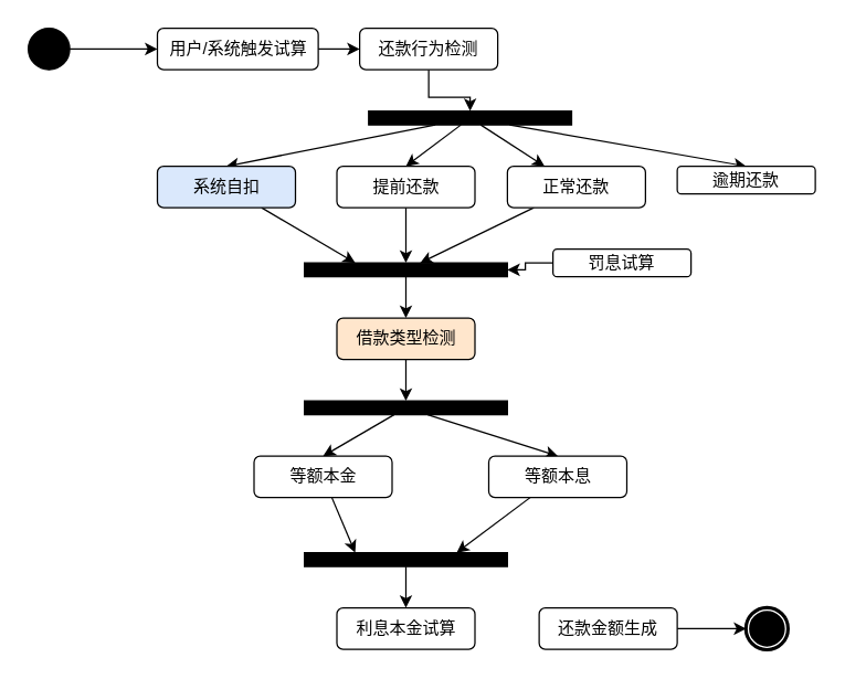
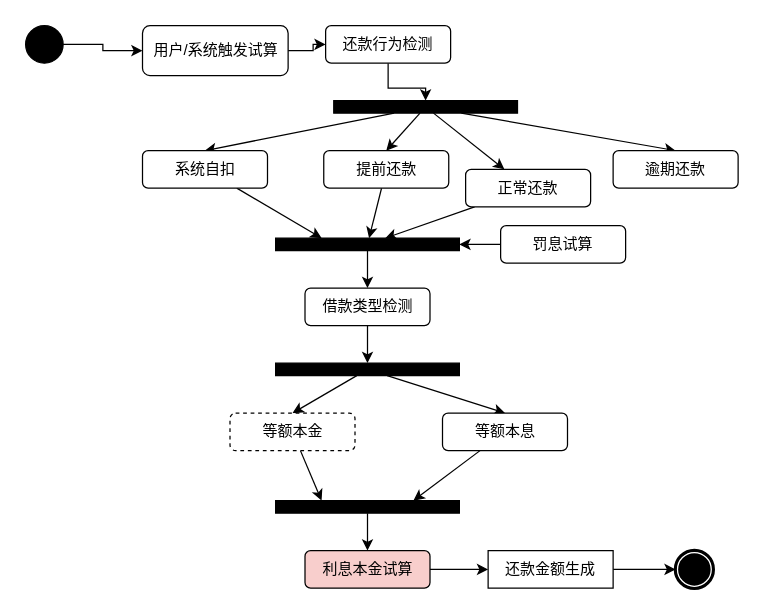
- <mxCell id="39" value="用户/系统触发试算" style="rounded=1;whiteSpace=wrap;html=1;" vertex="1" parent="1"><mxGeometry x="113.5" y="20" width="116.5" height="30" as="geometry" /></mxCell>
+ <mxCell id="39" value="用户/系统触发试算" style="rounded=1;whiteSpace=wrap;html=1;" vertex="1" parent="1"><mxGeometry x="113.5" y="20" width="116.5" height="40" as="geometry" /></mxCell>
- <mxCell id="15" value="逾期还款" style="rounded=1;whiteSpace=wrap;html=1;" parent="1" vertex="1"><mxGeometry x="490" y="120" width="100" height="20" as="geometry" /></mxCell>
+ <mxCell id="15" value="逾期还款" style="rounded=1;whiteSpace=wrap;html=1;" parent="1" vertex="1"><mxGeometry x="490" y="120" width="100" height="30" as="geometry" /></mxCell>
- <mxCell id="21" value="系统自扣" style="rounded=1;whiteSpace=wrap;html=1;fillColor=#dae8fc;" vertex="1" parent="1"><mxGeometry x="113.5" y="120" width="100" height="30" as="geometry" /></mxCell>
+ <mxCell id="21" value="系统自扣" style="rounded=1;whiteSpace=wrap;html=1;" vertex="1" parent="1"><mxGeometry x="113.5" y="120" width="100" height="30" as="geometry" /></mxCell>
- <mxCell id="12" value="提前还款" style="rounded=1;whiteSpace=wrap;html=1;" parent="1" vertex="1"><mxGeometry x="243.5" y="120" width="100" height="30" as="geometry" /></mxCell>
+ <mxCell id="12" value="提前还款" style="rounded=1;whiteSpace=wrap;html=1;" parent="1" vertex="1"><mxGeometry x="258.5" y="120" width="100" height="30" as="geometry" /></mxCell>
- <mxCell id="14" value="正常还款" style="rounded=1;whiteSpace=wrap;html=1;" parent="1" vertex="1"><mxGeometry x="367" y="120" width="100" height="30" as="geometry" /></mxCell>
+ <mxCell id="14" value="正常还款" style="rounded=1;whiteSpace=wrap;html=1;" parent="1" vertex="1"><mxGeometry x="372" y="135" width="100" height="30" as="geometry" /></mxCell>
- <mxCell id="17" value="罚息试算" style="rounded=1;whiteSpace=wrap;html=1;" parent="1" vertex="1"><mxGeometry x="400" y="180" width="100" height="20" as="geometry" /></mxCell>
+ <mxCell id="17" value="罚息试算" style="rounded=1;whiteSpace=wrap;html=1;" parent="1" vertex="1"><mxGeometry x="400" y="180" width="100" height="30" as="geometry" /></mxCell>
- <mxCell id="23" value="借款类型检测" style="rounded=1;whiteSpace=wrap;html=1;fillColor=#ffe6cc;" vertex="1" parent="1"><mxGeometry x="243.5" y="230" width="100" height="30" as="geometry" /></mxCell>
+ <mxCell id="23" value="借款类型检测" style="rounded=1;whiteSpace=wrap;html=1;" vertex="1" parent="1"><mxGeometry x="243.5" y="230" width="100" height="30" as="geometry" /></mxCell>
- <mxCell id="28" value="等额本金" style="rounded=1;whiteSpace=wrap;html=1;" vertex="1" parent="1"><mxGeometry x="183.5" y="330" width="100" height="30" as="geometry" /></mxCell>
+ <mxCell id="28" value="等额本金" style="rounded=1;whiteSpace=wrap;html=1;dashed=1;" vertex="1" parent="1"><mxGeometry x="183.5" y="330" width="100" height="30" as="geometry" /></mxCell>
- <mxCell id="34" value="利息本金试算" style="rounded=1;whiteSpace=wrap;html=1;" vertex="1" parent="1"><mxGeometry x="243.5" y="440" width="100" height="30" as="geometry" /></mxCell>
+ <mxCell id="34" value="利息本金试算" style="rounded=1;whiteSpace=wrap;html=1;fillColor=#f8cecc;" vertex="1" parent="1"><mxGeometry x="243.5" y="440" width="100" height="30" as="geometry" /></mxCell>
+ <mxCell id="33" value="" style="edgeStyle=orthogonalEdgeStyle;rounded=0;orthogonalLoop=1;jettySize=auto;html=1;" edge="1" parent="1" source="34" target="36"><mxGeometry relative="1" as="geometry" /></mxCell>
- <mxCell id="36" value="还款金额生成" style="rounded=1;whiteSpace=wrap;html=1;" vertex="1" parent="1"><mxGeometry x="390" y="440" width="100" height="30" as="geometry" /></mxCell>
+ <mxCell id="36" value="还款金额生成" style="whiteSpace=wrap;html=1;rounded=0;" vertex="1" parent="1"><mxGeometry x="390" y="440" width="100" height="30" as="geometry" /></mxCell>
